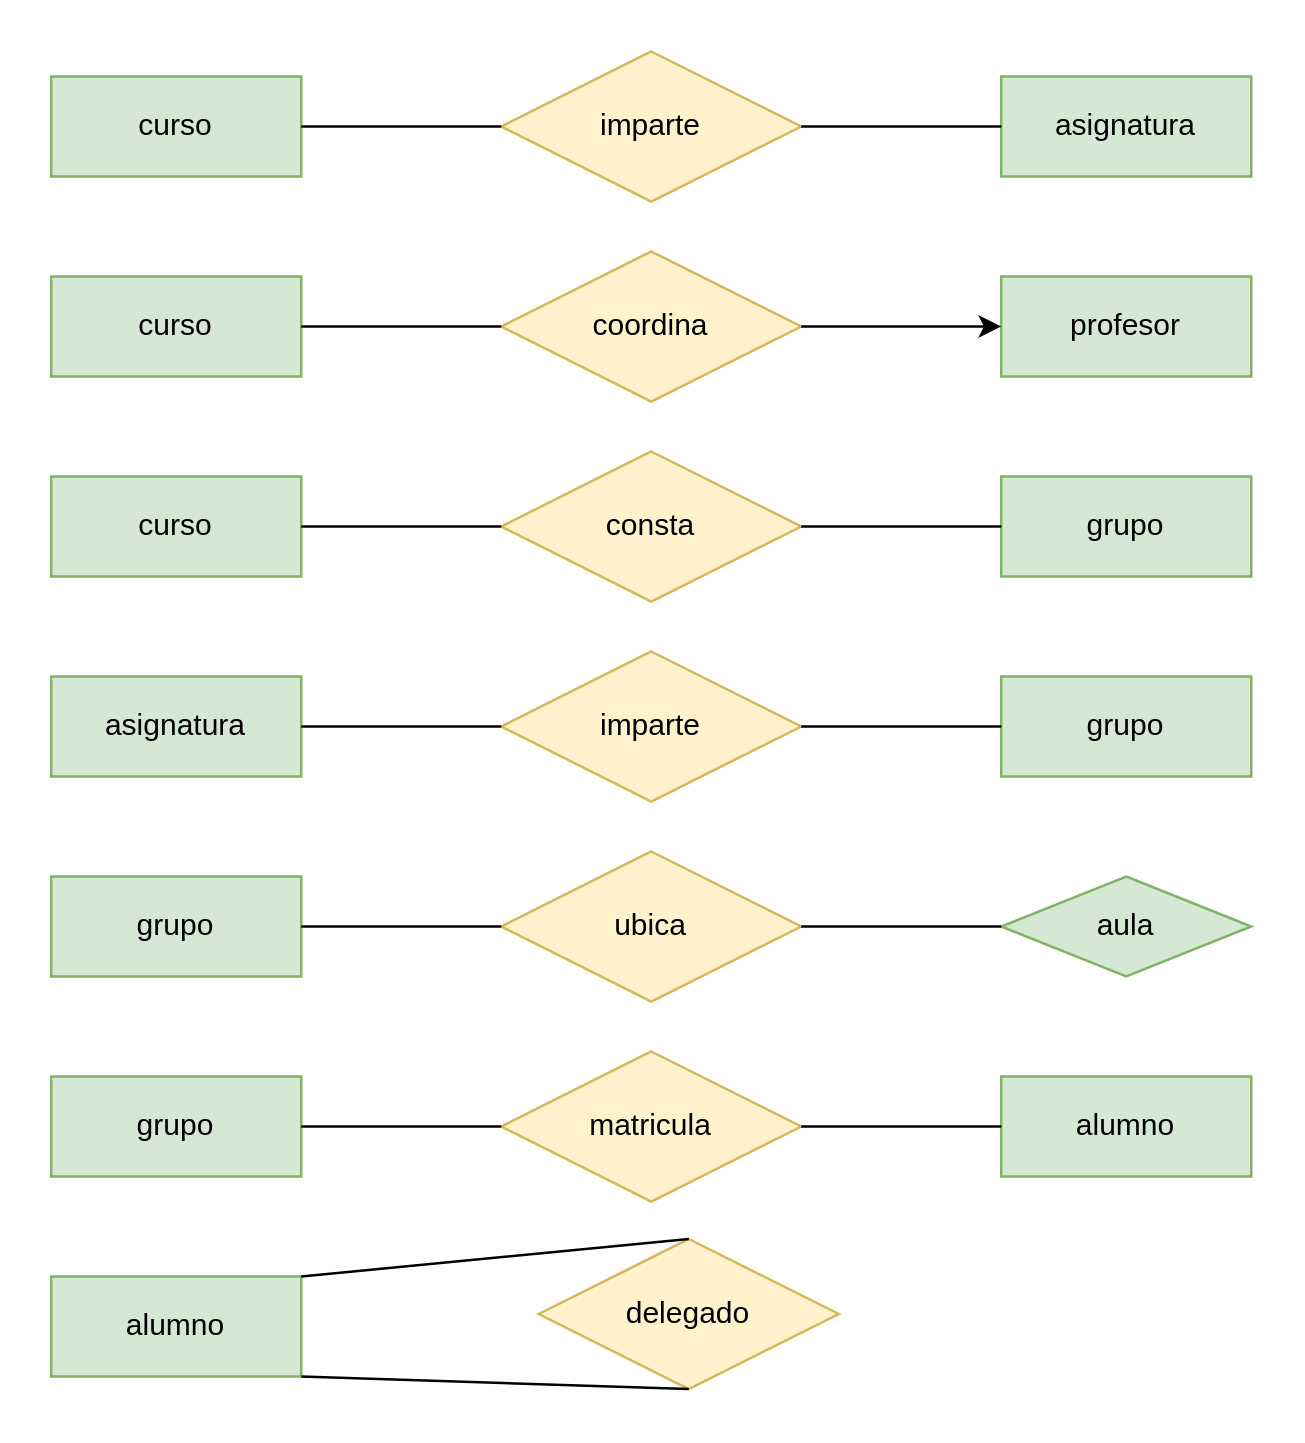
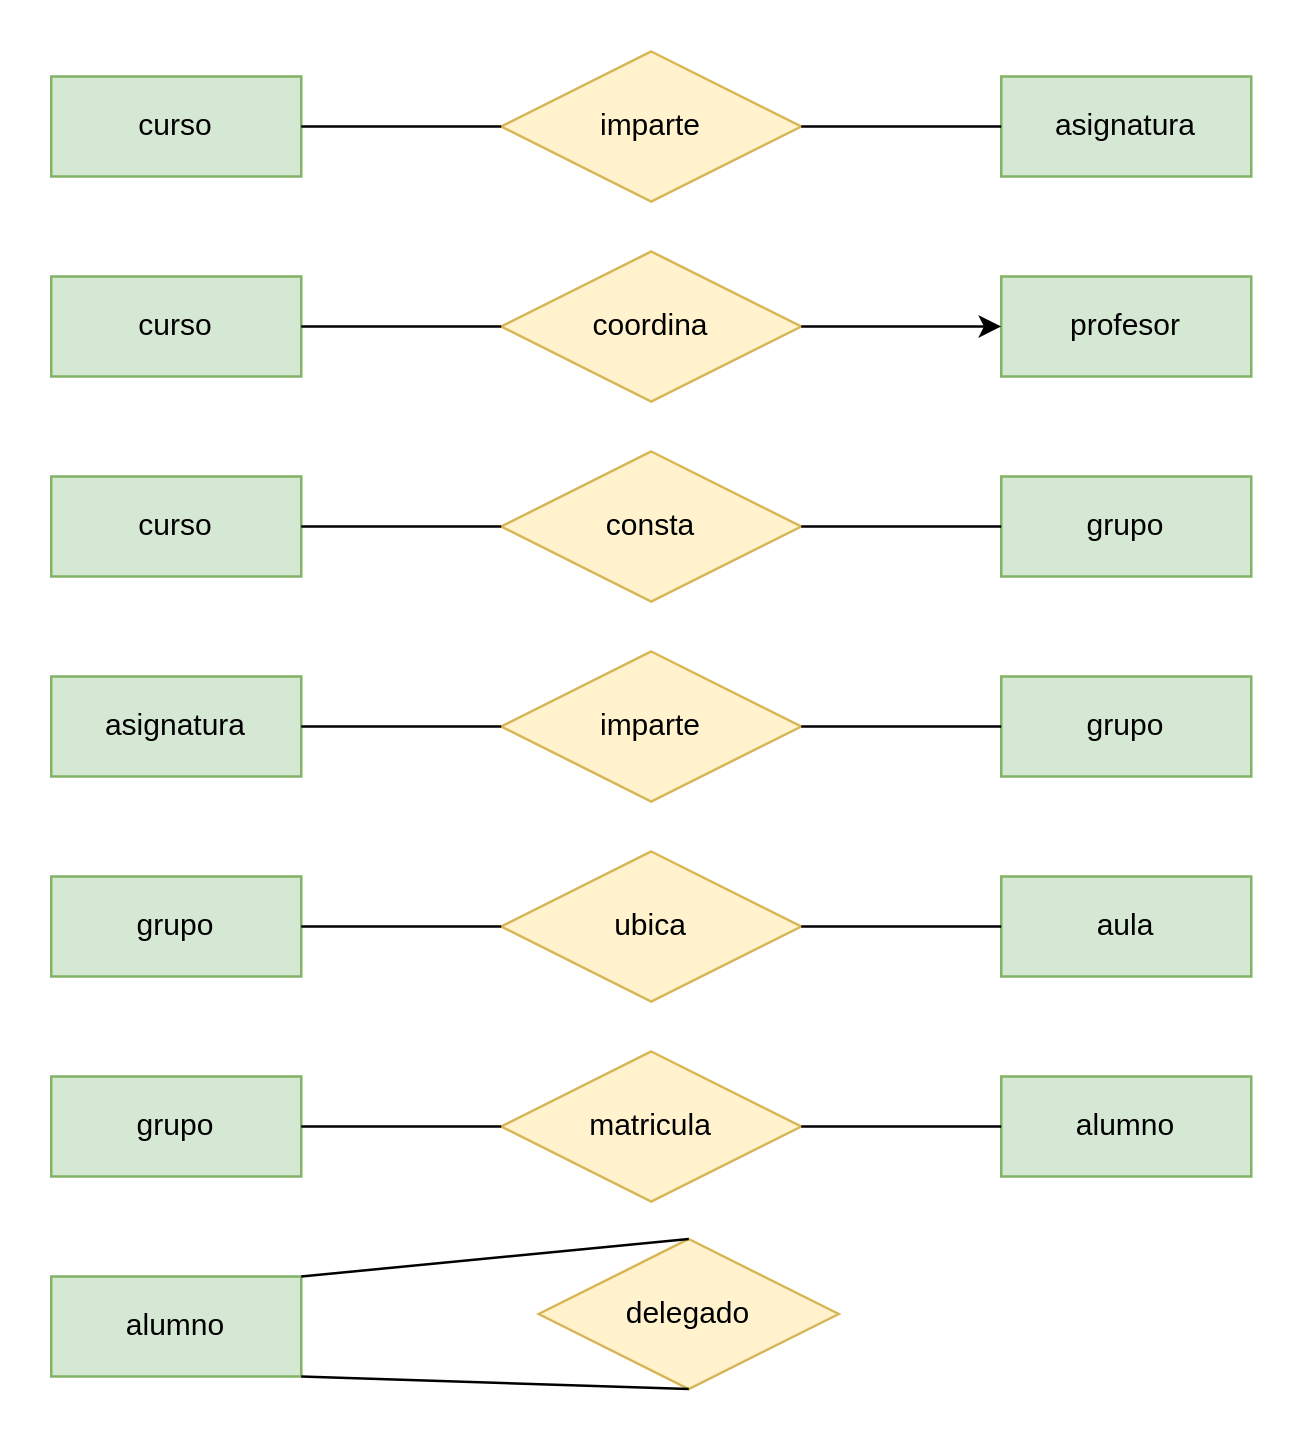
- <mxCell id="16" value="aula" style="rhombus;whiteSpace=wrap;html=1;align=center;fillColor=#d5e8d4;strokeColor=#82b366;" vertex="1" parent="1"><mxGeometry x="400" y="350" width="100" height="40" as="geometry" /></mxCell>
+ <mxCell id="16" value="aula" style="whiteSpace=wrap;html=1;align=center;fillColor=#d5e8d4;strokeColor=#82b366;" vertex="1" parent="1"><mxGeometry x="400" y="350" width="100" height="40" as="geometry" /></mxCell>
